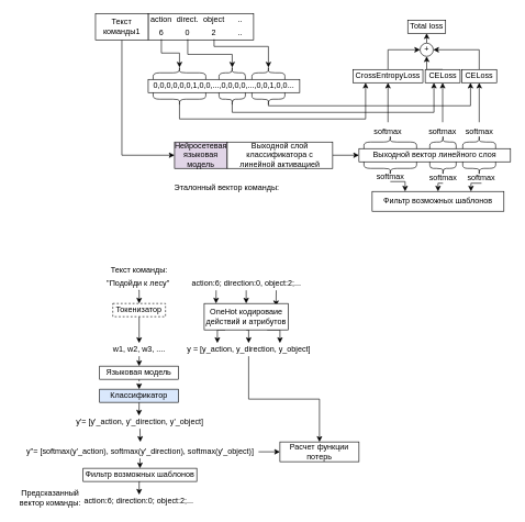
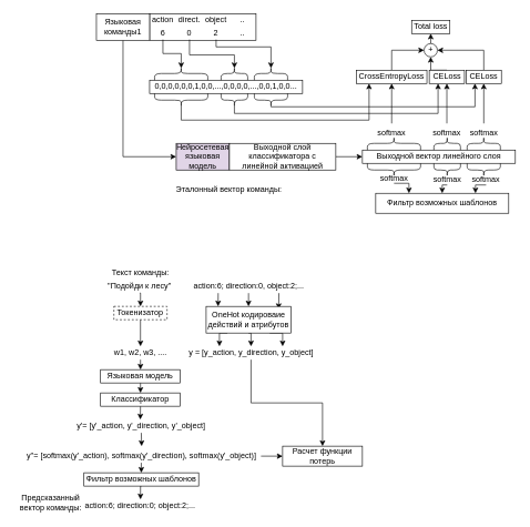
- <mxCell id="20" value="&lt;div&gt;Текст&lt;br&gt;&lt;/div&gt;&lt;div&gt;команды1&lt;/div&gt;" style="rounded=0;whiteSpace=wrap;html=1;" parent="1" vertex="1"><mxGeometry y="20" width="80" height="40" as="geometry" x="144" /></mxCell>
+ <mxCell id="20" value="&lt;div&gt;Языковая&lt;br&gt;&lt;/div&gt;&lt;div&gt;команды1&lt;/div&gt;" style="rounded=0;whiteSpace=wrap;html=1;" parent="1" vertex="1"><mxGeometry y="20" width="80" height="40" as="geometry" x="144" /></mxCell>
- <mxCell id="76" style="edgeStyle=orthogonalEdgeStyle;rounded=0;orthogonalLoop=1;jettySize=auto;html=1;exitX=0.5;exitY=1;exitDx=0;exitDy=0;entryX=0.5;entryY=0;entryDx=0;entryDy=0;dashed=1;" edge="1" parent="1" source="77" target="79"><mxGeometry relative="1" as="geometry" /></mxCell>
+ <mxCell id="76" style="edgeStyle=orthogonalEdgeStyle;rounded=0;orthogonalLoop=1;jettySize=auto;html=1;exitX=0.5;exitY=1;exitDx=0;exitDy=0;entryX=0.5;entryY=0;entryDx=0;entryDy=0;" edge="1" parent="1" source="77" target="79"><mxGeometry relative="1" as="geometry" /></mxCell>
- <mxCell id="79" value="Классификатор" style="rounded=0;whiteSpace=wrap;html=1;fillColor=#dae8fc;" vertex="1" parent="1"><mxGeometry x="150.25" y="590" width="120" height="20" as="geometry" /></mxCell>
+ <mxCell id="79" value="Классификатор" style="rounded=0;whiteSpace=wrap;html=1;" vertex="1" parent="1"><mxGeometry x="150.25" y="590" width="120" height="20" as="geometry" /></mxCell>
